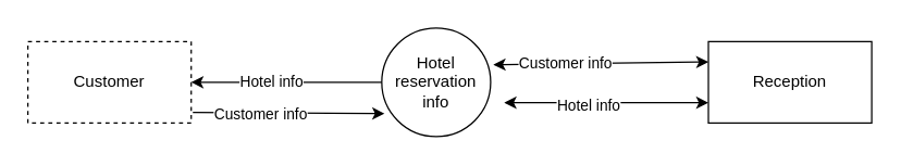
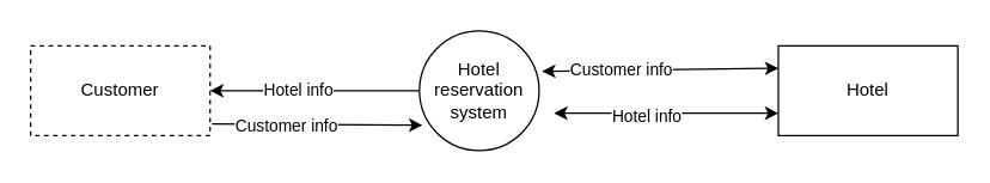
- <mxCell id="2" value="Hotel reservation info" style="ellipse;whiteSpace=wrap;html=1;aspect=fixed;" vertex="1" parent="1"><mxGeometry x="280" y="20" width="80" height="80" as="geometry" /></mxCell>
+ <mxCell id="2" value="Hotel reservation system" style="ellipse;whiteSpace=wrap;html=1;aspect=fixed;" vertex="1" parent="1"><mxGeometry x="280" y="20" width="80" height="80" as="geometry" /></mxCell>
- <mxCell id="4" value="Reception&lt;br&gt;" style="rounded=0;whiteSpace=wrap;html=1;" vertex="1" parent="1"><mxGeometry x="520" y="30" width="120" height="60" as="geometry" /></mxCell>
+ <mxCell id="4" value="Hotel&lt;br&gt;" style="rounded=0;whiteSpace=wrap;html=1;" vertex="1" parent="1"><mxGeometry x="520" y="30" width="120" height="60" as="geometry" /></mxCell>
